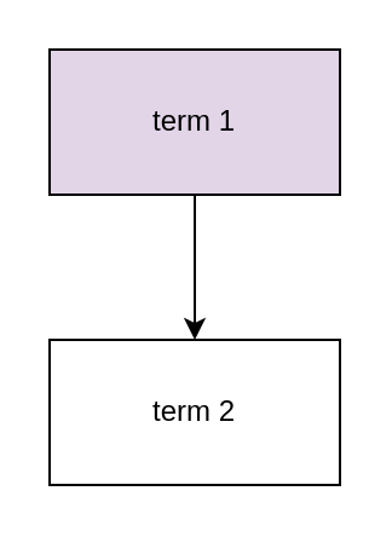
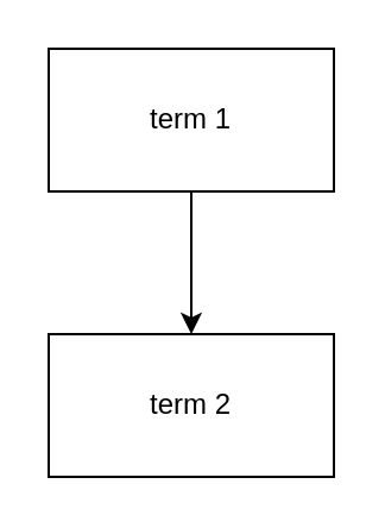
- <mxCell id="3" value="term 1" style="rounded=0;whiteSpace=wrap;html=1;fillColor=#e1d5e7;" vertex="1" parent="1"><mxGeometry x="20" y="20" width="120" height="60" as="geometry" /></mxCell>
+ <mxCell id="3" value="term 1" style="rounded=0;whiteSpace=wrap;html=1;" vertex="1" parent="1"><mxGeometry x="20" y="20" width="120" height="60" as="geometry" /></mxCell>
